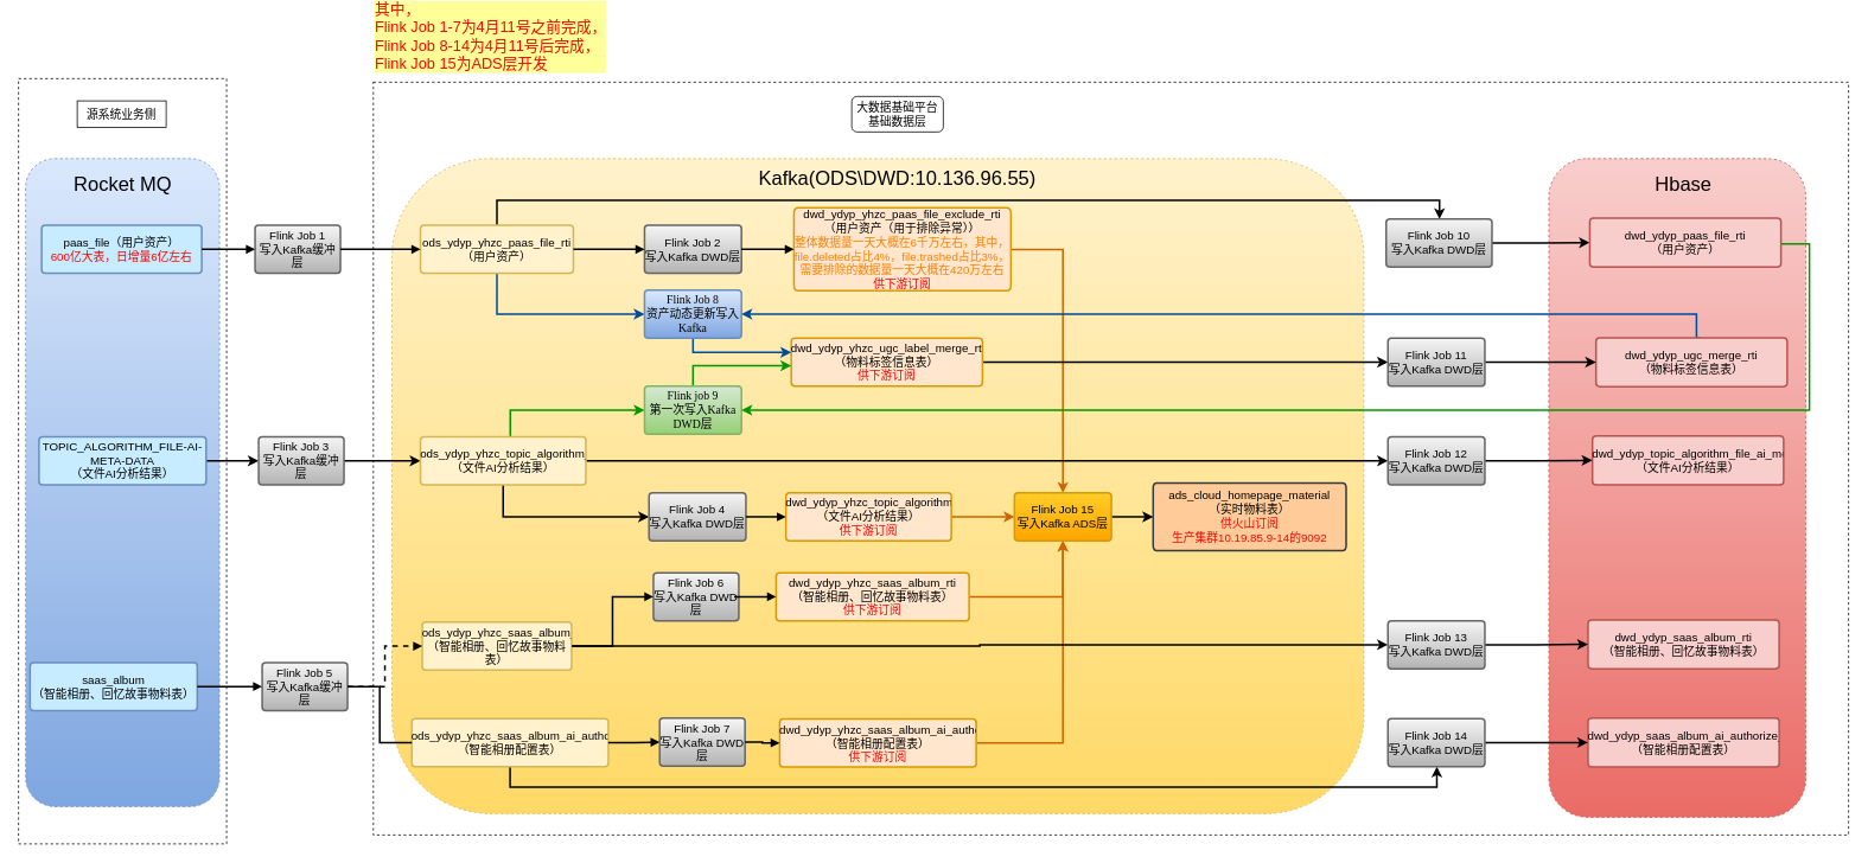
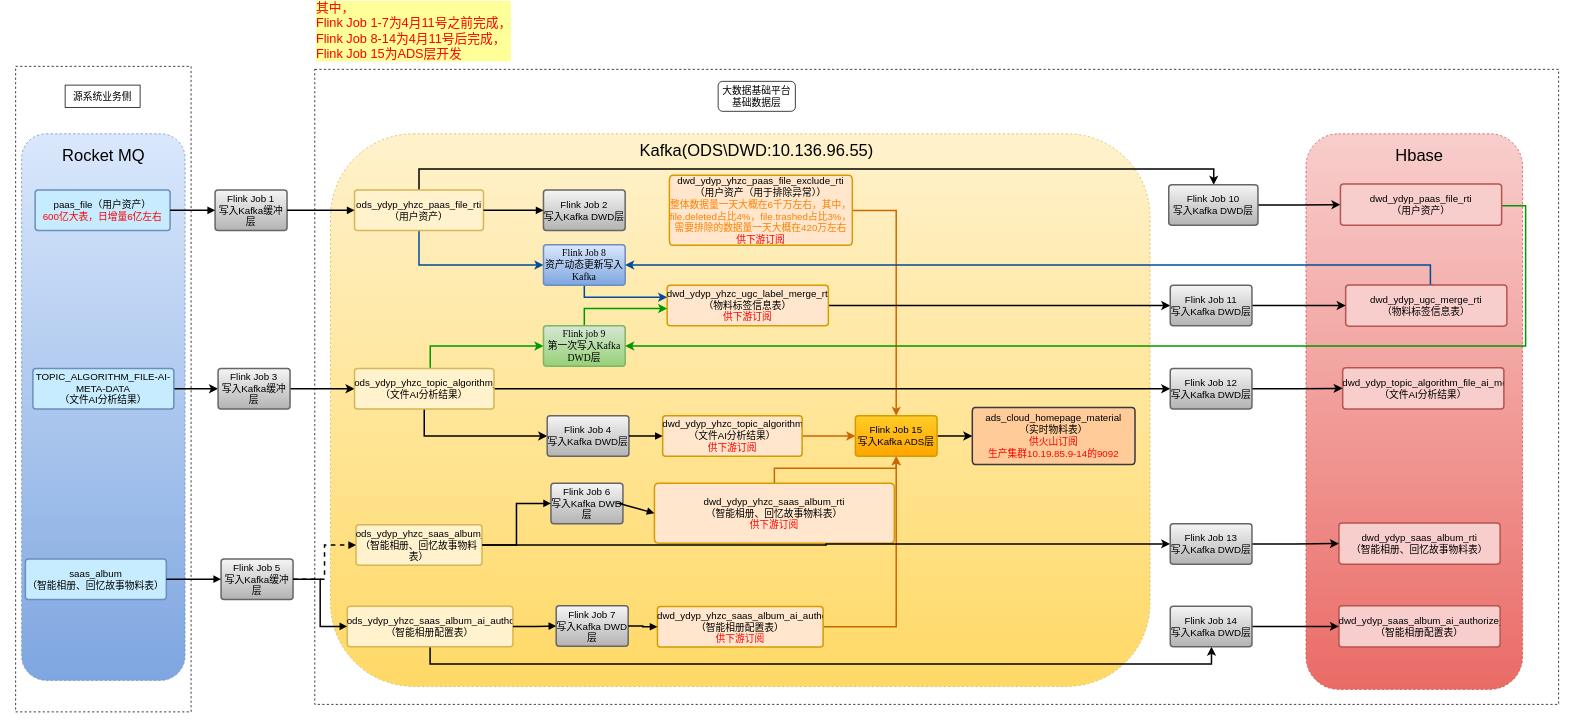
- <mxCell id="48" value="" style="vsdxID=31;edgeStyle=none;startArrow=none;endArrow=block;startSize=5;endSize=5;strokeWidth=2;spacingTop=0;spacingBottom=0;spacingLeft=0;spacingRight=0;verticalAlign=middle;html=1;labelBackgroundColor=#ffffff;rounded=0;exitX=1;exitY=0.5;exitDx=0;exitDy=0;exitPerimeter=0;entryX=0;entryY=0.5;entryDx=0;entryDy=0;entryPerimeter=0;fontSize=13;" parent="1" source="34" target="16" edge="1"><mxGeometry relative="1" as="geometry"><mxPoint x="-28" y="102" as="offset" /><Array as="points"><mxPoint x="861.06" y="274" /><mxPoint x="861.06" y="274" /></Array></mxGeometry></mxCell>
- <mxCell id="25" value="&lt;div&gt;&lt;p style=&quot;text-align:center;margin-left:0;margin-right:0;margin-top:0px;margin-bottom:0px;text-indent:0;vertical-align:middle;direction:ltr;&quot;&gt;&lt;font style=&quot;direction: ltr; letter-spacing: 0px; line-height: 120%; opacity: 1;&quot;&gt;dwd_ydyp_yhzc_saas_album_rti&lt;/font&gt;&lt;/p&gt;&lt;p style=&quot;text-align:center;margin-left:0;margin-right:0;margin-top:0px;margin-bottom:0px;text-indent:0;vertical-align:middle;direction:ltr;&quot;&gt;&lt;font style=&quot;direction: ltr; letter-spacing: 0px; line-height: 120%; opacity: 1;&quot;&gt;（智能相册、回忆故事物料表）&lt;br&gt;&lt;font style=&quot;color: rgb(255, 0, 0);&quot;&gt;供下游订阅&lt;/font&gt;&lt;/font&gt;&lt;/p&gt;&lt;/div&gt;" style="verticalAlign=middle;align=center;overflow=width;vsdxID=10;fillColor=#ffe6cc;shape=stencil(lVLLEoIwDPyaXjtt6gPOiP/BDEU6IsUCin8vNQgtMDjessmmu0lDRFTnSSUJsLox+iqfKm1yIk4EQJW5NKrpIyJiIqJMG3kxui1TxFVimTa66Yd9ocM+ZjuAvRAd6Y5/Emfk3tsktVzuk33YAUJOg91AAJcwvFWo0tENA8oPnjbbEObsh/RYh/VBfPGJPpgBug//kR8TXwPuODNP6w6mXa2ytxe/kJ9Nv5jHF9/+8z6YjiVTRYG35tbnx9Wn8DBF/AY=);strokeColor=#d79b00;strokeWidth=2;spacingTop=-3;spacingBottom=-3;spacingLeft=-3;spacingRight=-3;points=[];labelBackgroundColor=none;rounded=0;html=1;fontSize=13;whiteSpace=wrap;" parent="1" vertex="1"><mxGeometry x="872" y="638" width="217" height="54" as="geometry" /></mxCell>
+ <mxCell id="25" value="&lt;div&gt;&lt;p style=&quot;text-align:center;margin-left:0;margin-right:0;margin-top:0px;margin-bottom:0px;text-indent:0;vertical-align:middle;direction:ltr;&quot;&gt;&lt;font style=&quot;direction: ltr; letter-spacing: 0px; line-height: 120%; opacity: 1;&quot;&gt;dwd_ydyp_yhzc_saas_album_rti&lt;/font&gt;&lt;/p&gt;&lt;p style=&quot;text-align:center;margin-left:0;margin-right:0;margin-top:0px;margin-bottom:0px;text-indent:0;vertical-align:middle;direction:ltr;&quot;&gt;&lt;font style=&quot;direction: ltr; letter-spacing: 0px; line-height: 120%; opacity: 1;&quot;&gt;（智能相册、回忆故事物料表）&lt;br&gt;&lt;font style=&quot;color: rgb(255, 0, 0);&quot;&gt;供下游订阅&lt;/font&gt;&lt;/font&gt;&lt;/p&gt;&lt;/div&gt;" style="verticalAlign=middle;align=center;overflow=width;vsdxID=10;fillColor=#ffe6cc;shape=stencil(lVLLEoIwDPyaXjtt6gPOiP/BDEU6IsUCin8vNQgtMDjessmmu0lDRFTnSSUJsLox+iqfKm1yIk4EQJW5NKrpIyJiIqJMG3kxui1TxFVimTa66Yd9ocM+ZjuAvRAd6Y5/Emfk3tsktVzuk33YAUJOg91AAJcwvFWo0tENA8oPnjbbEObsh/RYh/VBfPGJPpgBug//kR8TXwPuODNP6w6mXa2ytxe/kJ9Nv5jHF9/+8z6YjiVTRYG35tbnx9Wn8DBF/AY=);strokeColor=#d79b00;strokeWidth=2;spacingTop=-3;spacingBottom=-3;spacingLeft=-3;spacingRight=-3;points=[];labelBackgroundColor=none;rounded=0;html=1;fontSize=13;whiteSpace=wrap;" parent="1" vertex="1"><mxGeometry x="872" y="638" width="320" height="80" as="geometry" /></mxCell>
- <mxCell id="38" value="" style="vsdxID=20;edgeStyle=orthogonalEdgeStyle;startArrow=none;endArrow=none;startSize=5;endSize=5;strokeWidth=2;spacingTop=0;spacingBottom=0;spacingLeft=0;spacingRight=0;verticalAlign=middle;html=1;labelBackgroundColor=#ffffff;rounded=0;exitX=1;exitY=0.5;exitDx=0;exitDy=0;exitPerimeter=0;entryX=0;entryY=0.5;entryDx=0;entryDy=0;entryPerimeter=0;fontSize=13;" parent="1" source="23" target="31" edge="1"><mxGeometry relative="1" as="geometry"><mxPoint x="-36" y="128" as="offset" /></mxGeometry></mxCell>
+ <mxCell id="38" value="" style="vsdxID=20;edgeStyle=orthogonalEdgeStyle;startArrow=none;endArrow=block;startSize=5;endSize=5;strokeWidth=2;spacingTop=0;spacingBottom=0;spacingLeft=0;spacingRight=0;verticalAlign=middle;html=1;labelBackgroundColor=#ffffff;rounded=0;exitX=1;exitY=0.5;exitDx=0;exitDy=0;exitPerimeter=0;entryX=0;entryY=0.5;entryDx=0;entryDy=0;entryPerimeter=0;fontSize=13;" parent="1" source="23" target="31" edge="1"><mxGeometry relative="1" as="geometry"><mxPoint x="-36" y="128" as="offset" /></mxGeometry></mxCell>
